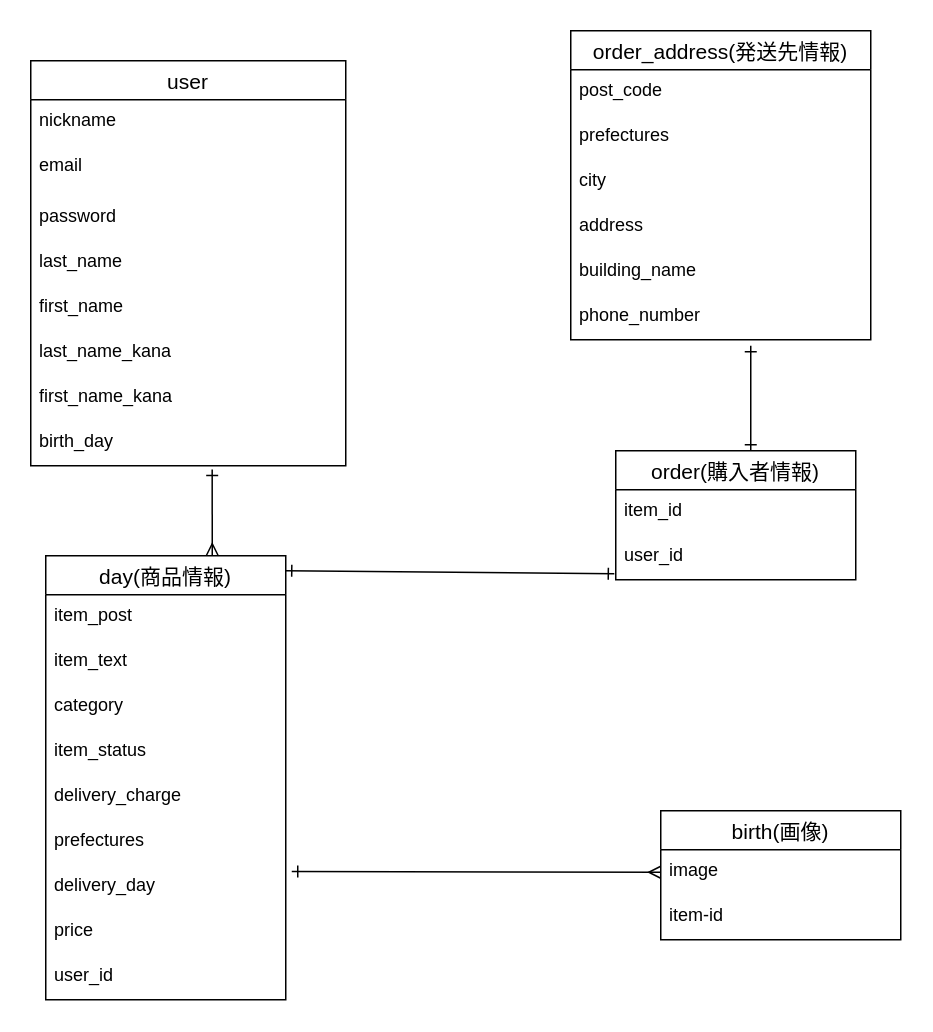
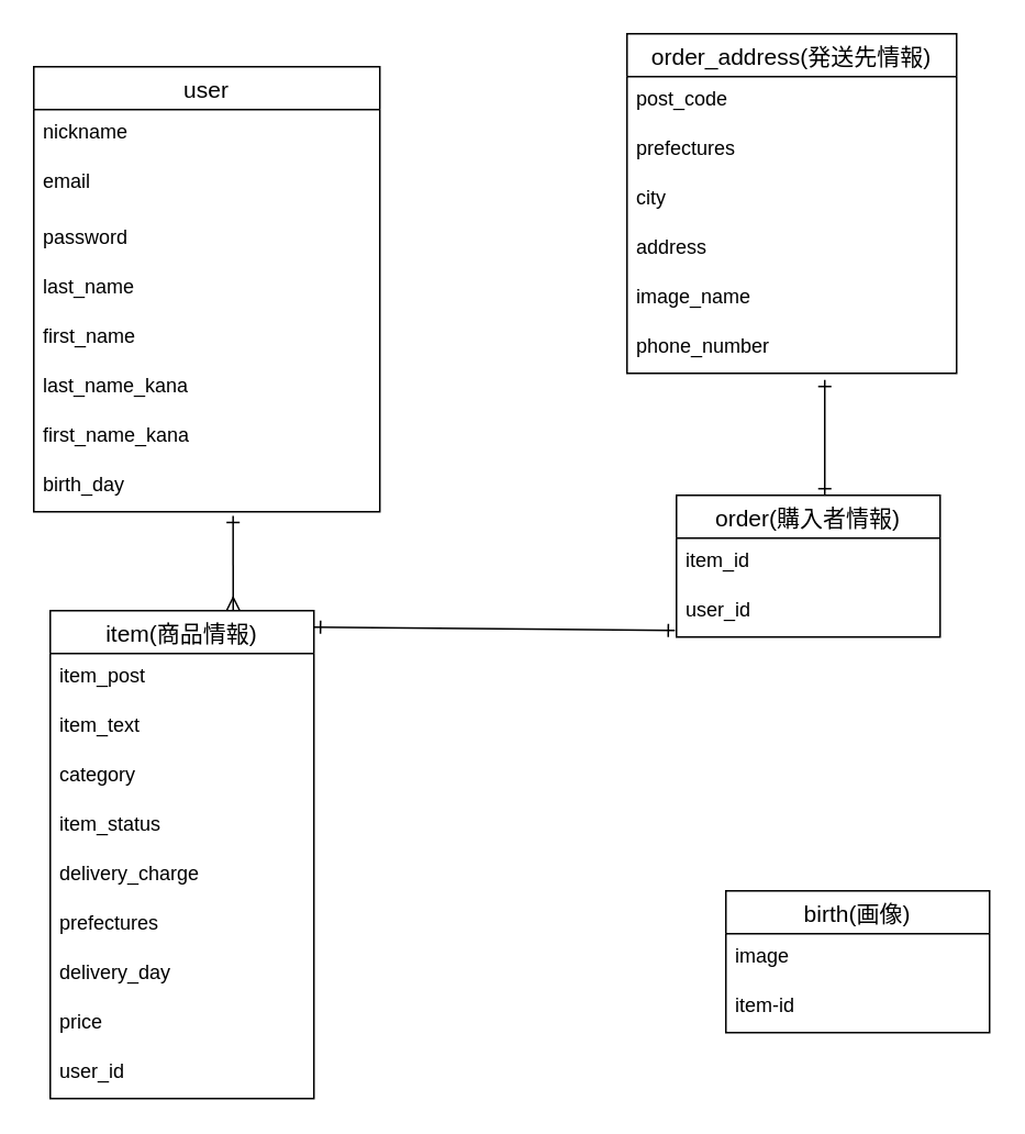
- <mxCell id="26" value="building_name" style="text;strokeColor=none;fillColor=none;spacingLeft=4;spacingRight=4;overflow=hidden;rotatable=0;points=[[0,0.5],[1,0.5]];portConstraint=eastwest;fontSize=12;" parent="21" vertex="1"><mxGeometry y="146" width="200" height="30" as="geometry" /></mxCell>
+ <mxCell id="26" value="image_name" style="text;strokeColor=none;fillColor=none;spacingLeft=4;spacingRight=4;overflow=hidden;rotatable=0;points=[[0,0.5],[1,0.5]];portConstraint=eastwest;fontSize=12;" parent="21" vertex="1"><mxGeometry y="146" width="200" height="30" as="geometry" /></mxCell>
- <mxCell id="11" value="day(商品情報)" style="swimlane;fontStyle=0;childLayout=stackLayout;horizontal=1;startSize=26;horizontalStack=0;resizeParent=1;resizeParentMax=0;resizeLast=0;collapsible=1;marginBottom=0;align=center;fontSize=14;" parent="1" vertex="1"><mxGeometry x="30" y="370" width="160" height="296" as="geometry" /></mxCell>
+ <mxCell id="11" value="item(商品情報)" style="swimlane;fontStyle=0;childLayout=stackLayout;horizontal=1;startSize=26;horizontalStack=0;resizeParent=1;resizeParentMax=0;resizeLast=0;collapsible=1;marginBottom=0;align=center;fontSize=14;" parent="1" vertex="1"><mxGeometry x="30" y="370" width="160" height="296" as="geometry" /></mxCell>
- <mxCell id="32" value="" style="fontSize=12;html=1;endArrow=ERmany;startArrow=ERone;entryX=0;entryY=0.5;entryDx=0;entryDy=0;startFill=0;endFill=0;exitX=1.025;exitY=0.15;exitDx=0;exitDy=0;exitPerimeter=0;" parent="1" target="30" edge="1" source="18"><mxGeometry width="100" height="100" relative="1" as="geometry"><mxPoint x="220" y="600" as="sourcePoint" /><mxPoint x="400" y="450" as="targetPoint" /></mxGeometry></mxCell>
